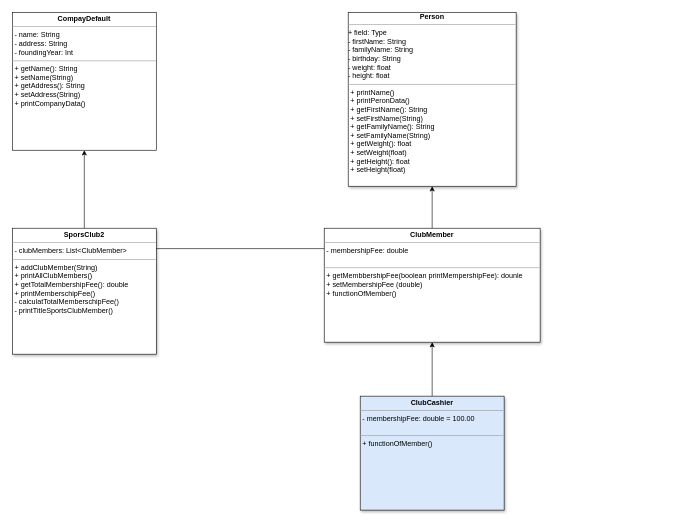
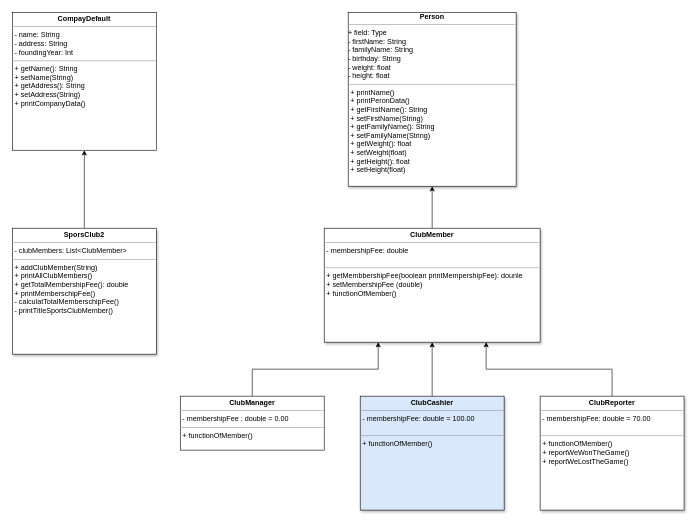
- <mxCell id="14" value="" style="endArrow=none;endFill=0;html=1;edgeStyle=orthogonalEdgeStyle;align=left;verticalAlign=top;exitX=1;exitY=0.162;exitDx=0;exitDy=0;exitPerimeter=0;entryX=0;entryY=0.179;entryDx=0;entryDy=0;entryPerimeter=0;" parent="1" source="4" target="8" edge="1"><mxGeometry x="-1" relative="1" as="geometry"><mxPoint x="330" y="380" as="sourcePoint" /><mxPoint x="490" y="380" as="targetPoint" /></mxGeometry></mxCell>
+ <mxCell id="10" value="" style="edgeStyle=orthogonalEdgeStyle;rounded=0;orthogonalLoop=1;jettySize=auto;html=1;entryX=0.25;entryY=1;entryDx=0;entryDy=0;" parent="1" source="11" target="8" edge="1"><mxGeometry relative="1" as="geometry"><mxPoint x="440" y="580" as="targetPoint" /></mxGeometry></mxCell>
+ <mxCell id="12" style="edgeStyle=orthogonalEdgeStyle;rounded=0;orthogonalLoop=1;jettySize=auto;html=1;entryX=0.75;entryY=1;entryDx=0;entryDy=0;startArrow=none;startFill=0;endArrow=classic;endFill=1;exitX=0.5;exitY=0;exitDx=0;exitDy=0;" parent="1" source="13" target="8" edge="1"><mxGeometry relative="1" as="geometry" /></mxCell>
+ <mxCell id="11" value="&lt;p style=&quot;margin: 0px ; margin-top: 4px ; text-align: center&quot;&gt;&lt;b&gt;ClubManager&lt;/b&gt;&lt;/p&gt;&lt;hr size=&quot;1&quot;&gt;&lt;p style=&quot;margin: 0px ; margin-left: 4px&quot;&gt;- membershipFee : double = 0.00&lt;/p&gt;&lt;hr size=&quot;1&quot;&gt;&lt;p style=&quot;margin: 0px ; margin-left: 4px&quot;&gt;+ functionOfMember()&lt;/p&gt;" style="verticalAlign=top;align=left;overflow=fill;fontSize=12;fontFamily=Helvetica;html=1;" parent="1" vertex="1"><mxGeometry x="300" y="660" width="240" height="90" as="geometry" /></mxCell>
+ <mxCell id="13" value="&lt;p style=&quot;margin: 0px ; margin-top: 4px ; text-align: center&quot;&gt;&lt;b&gt;ClubReporter&lt;/b&gt;&lt;/p&gt;&lt;hr size=&quot;1&quot;&gt;&lt;p style=&quot;margin: 0px ; margin-left: 4px&quot;&gt;-&amp;nbsp;membershipFee: double = 70.00&lt;/p&gt;&lt;br&gt;&lt;hr size=&quot;1&quot;&gt;&lt;p style=&quot;margin: 0px ; margin-left: 4px&quot;&gt;&lt;span&gt;+ functionOfMember()&lt;/span&gt;&lt;br&gt;&lt;/p&gt;&lt;p style=&quot;margin: 0px ; margin-left: 4px&quot;&gt;&lt;span&gt;+ reportWeWonTheGame()&lt;/span&gt;&lt;/p&gt;&lt;p style=&quot;margin: 0px ; margin-left: 4px&quot;&gt;&lt;span&gt;+ reportWeLostTheGame()&lt;/span&gt;&lt;/p&gt;&lt;p style=&quot;margin: 0px ; margin-left: 4px&quot;&gt;&lt;br&gt;&lt;/p&gt;&lt;p style=&quot;margin: 0px ; margin-left: 4px&quot;&gt;&lt;br&gt;&lt;/p&gt;" style="verticalAlign=top;align=left;overflow=fill;fontSize=12;fontFamily=Helvetica;html=1;shadow=1;" parent="1" vertex="1"><mxGeometry x="900" y="660" width="240" height="190" as="geometry" /></mxCell>
